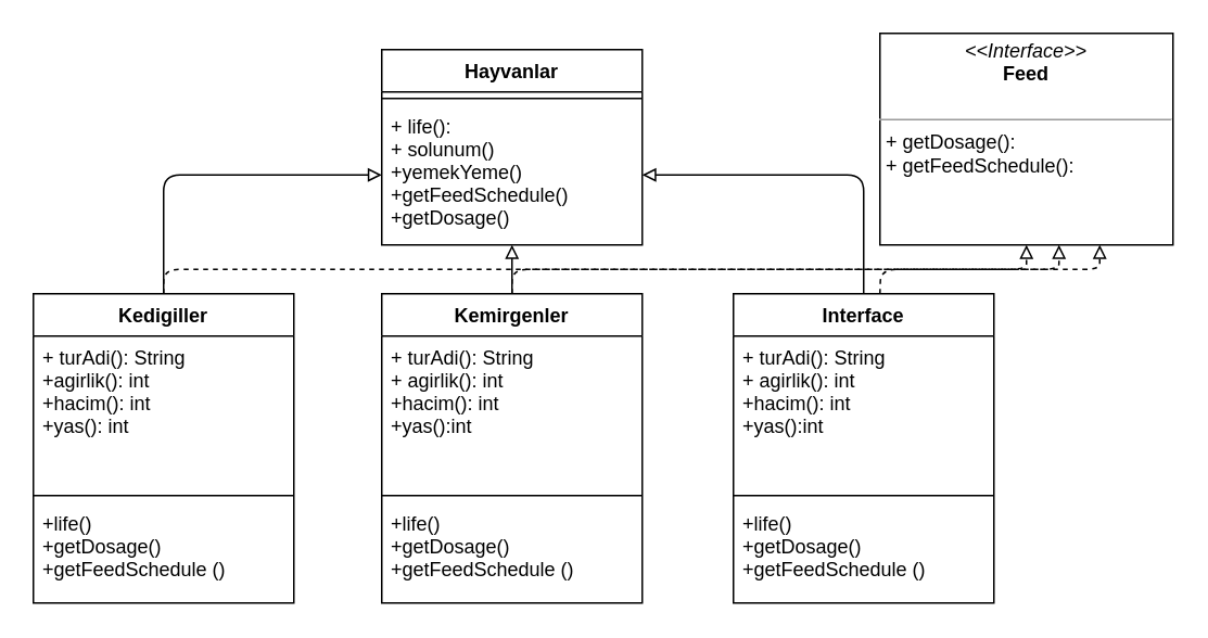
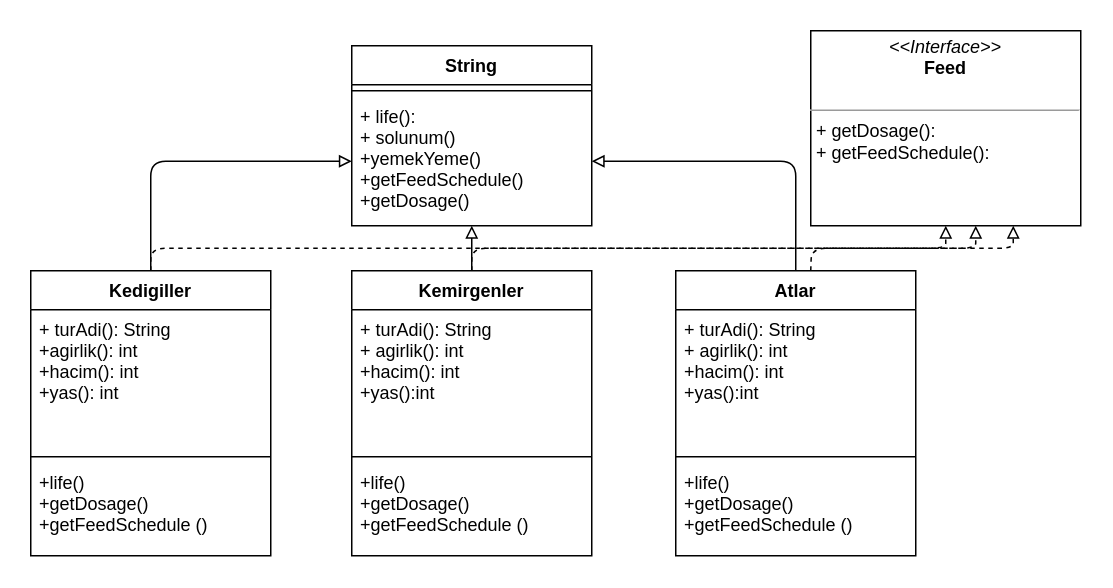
- <mxCell id="2" value="Hayvanlar" style="swimlane;fontStyle=1;align=center;verticalAlign=top;childLayout=stackLayout;horizontal=1;startSize=26;horizontalStack=0;resizeParent=1;resizeParentMax=0;resizeLast=0;collapsible=1;marginBottom=0;" vertex="1" parent="1"><mxGeometry x="234" y="30" width="160" height="120" as="geometry" /></mxCell>
+ <mxCell id="2" value="String" style="swimlane;fontStyle=1;align=center;verticalAlign=top;childLayout=stackLayout;horizontal=1;startSize=26;horizontalStack=0;resizeParent=1;resizeParentMax=0;resizeLast=0;collapsible=1;marginBottom=0;" vertex="1" parent="1"><mxGeometry x="234" y="30" width="160" height="120" as="geometry" /></mxCell>
- <mxCell id="13" value="Interface" style="swimlane;fontStyle=1;align=center;verticalAlign=top;childLayout=stackLayout;horizontal=1;startSize=26;horizontalStack=0;resizeParent=1;resizeParentMax=0;resizeLast=0;collapsible=1;marginBottom=0;" vertex="1" parent="1"><mxGeometry x="450" y="180" width="160" height="190" as="geometry" /></mxCell>
+ <mxCell id="13" value="Atlar" style="swimlane;fontStyle=1;align=center;verticalAlign=top;childLayout=stackLayout;horizontal=1;startSize=26;horizontalStack=0;resizeParent=1;resizeParentMax=0;resizeLast=0;collapsible=1;marginBottom=0;" vertex="1" parent="1"><mxGeometry x="450" y="180" width="160" height="190" as="geometry" /></mxCell>
